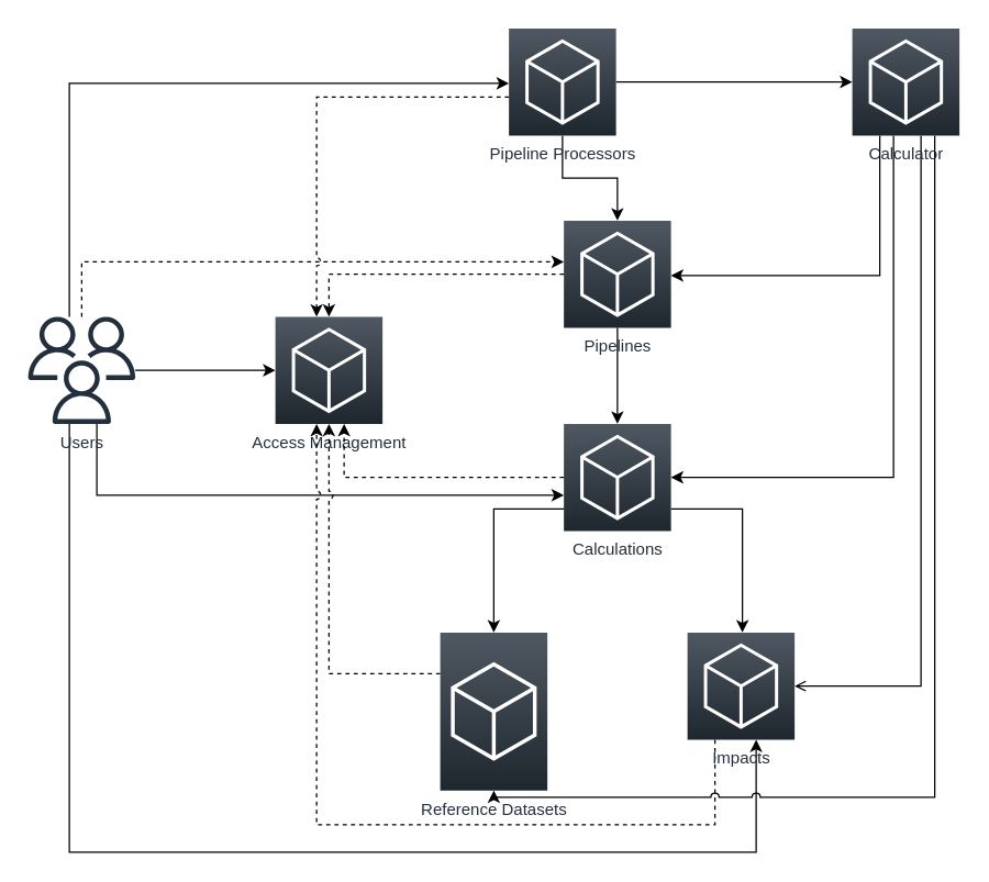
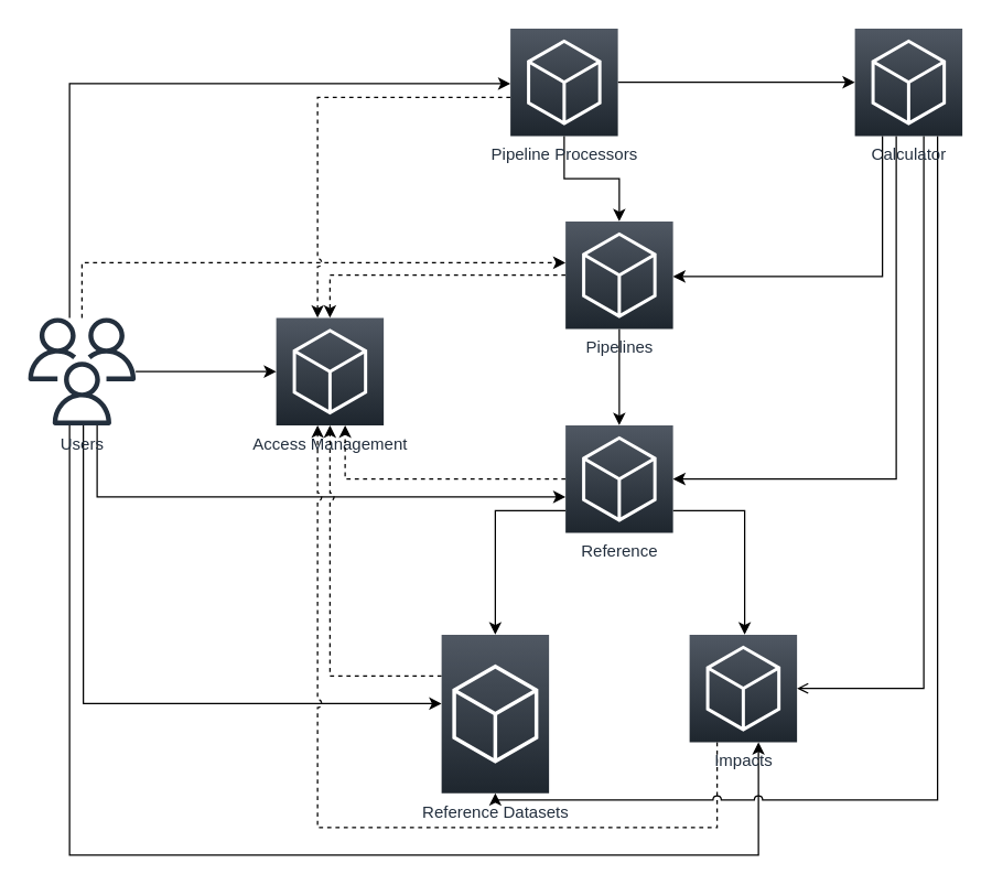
- <mxCell id="15" value="Calculations" style="sketch=0;points=[[0,0,0],[0.25,0,0],[0.5,0,0],[0.75,0,0],[1,0,0],[0,1,0],[0.25,1,0],[0.5,1,0],[0.75,1,0],[1,1,0],[0,0.25,0],[0,0.5,0],[0,0.75,0],[1,0.25,0],[1,0.5,0],[1,0.75,0]];gradientDirection=north;outlineConnect=0;fontColor=#232F3E;gradientColor=#505863;fillColor=#1E262E;strokeColor=#ffffff;dashed=0;verticalLabelPosition=bottom;verticalAlign=top;align=center;html=1;fontSize=12;fontStyle=0;aspect=fixed;shape=mxgraph.aws4.resourceIcon;resIcon=mxgraph.aws4.general;" parent="1" vertex="1"><mxGeometry x="410" y="308" width="78" height="78" as="geometry" /></mxCell>
+ <mxCell id="15" value="Reference" style="sketch=0;points=[[0,0,0],[0.25,0,0],[0.5,0,0],[0.75,0,0],[1,0,0],[0,1,0],[0.25,1,0],[0.5,1,0],[0.75,1,0],[1,1,0],[0,0.25,0],[0,0.5,0],[0,0.75,0],[1,0.25,0],[1,0.5,0],[1,0.75,0]];gradientDirection=north;outlineConnect=0;fontColor=#232F3E;gradientColor=#505863;fillColor=#1E262E;strokeColor=#ffffff;dashed=0;verticalLabelPosition=bottom;verticalAlign=top;align=center;html=1;fontSize=12;fontStyle=0;aspect=fixed;shape=mxgraph.aws4.resourceIcon;resIcon=mxgraph.aws4.general;" parent="1" vertex="1"><mxGeometry x="410" y="308" width="78" height="78" as="geometry" /></mxCell>
+ <mxCell id="8" style="edgeStyle=orthogonalEdgeStyle;rounded=0;jumpStyle=arc;orthogonalLoop=1;jettySize=auto;html=1;" parent="1" source="9" target="26" edge="1"><mxGeometry relative="1" as="geometry"><mxPoint x="60" y="316" as="sourcePoint" /><Array as="points"><mxPoint x="60" y="510" /></Array></mxGeometry></mxCell>
